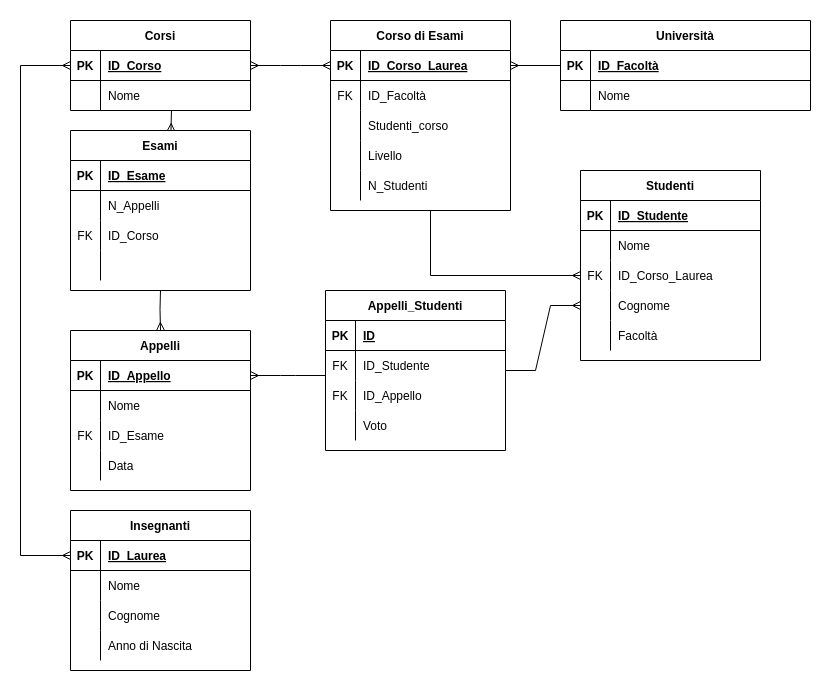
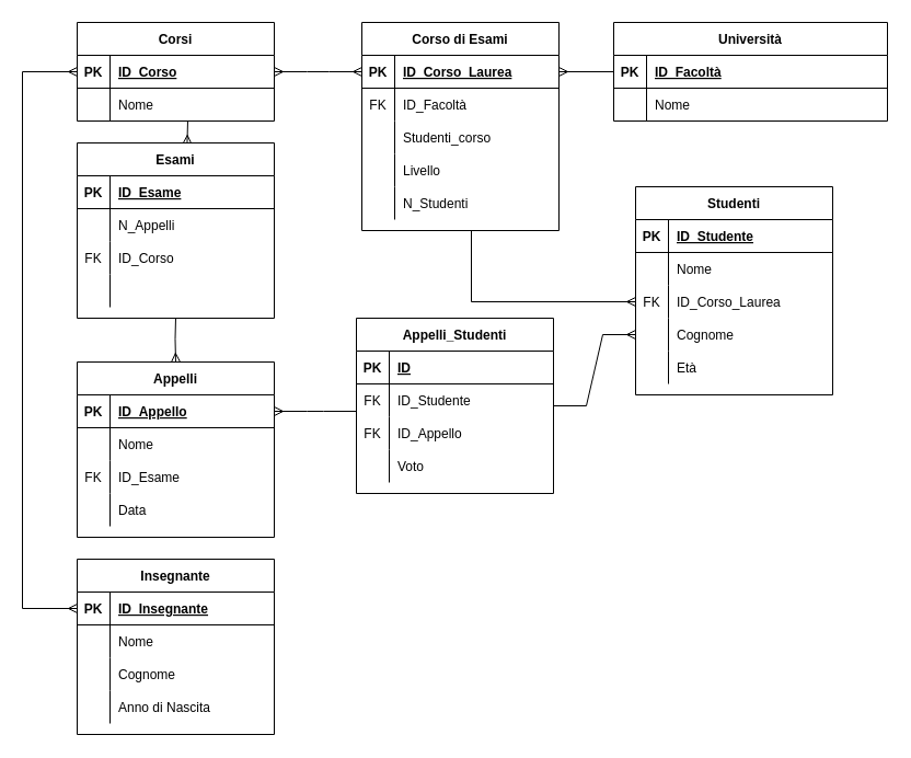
- <mxCell id="63" value="Facoltà" style="shape=partialRectangle;connectable=0;fillColor=none;top=0;left=0;bottom=0;right=0;align=left;spacingLeft=6;overflow=hidden;fontFamily=Helvetica;fontSize=12;fontColor=default;" vertex="1" parent="61"><mxGeometry x="30" width="150" height="30" as="geometry"><mxRectangle width="150" height="30" as="alternateBounds" /></mxGeometry></mxCell>
+ <mxCell id="63" value="Età" style="shape=partialRectangle;connectable=0;fillColor=none;top=0;left=0;bottom=0;right=0;align=left;spacingLeft=6;overflow=hidden;fontFamily=Helvetica;fontSize=12;fontColor=default;" vertex="1" parent="61"><mxGeometry x="30" width="150" height="30" as="geometry"><mxRectangle width="150" height="30" as="alternateBounds" /></mxGeometry></mxCell>
- <mxCell id="33" value="Insegnanti" style="shape=table;startSize=30;container=1;collapsible=1;childLayout=tableLayout;fixedRows=1;rowLines=0;fontStyle=1;align=center;resizeLast=1;" vertex="1" parent="1"><mxGeometry x="70" y="510" width="180" height="160" as="geometry" /></mxCell>
+ <mxCell id="33" value="Insegnante" style="shape=table;startSize=30;container=1;collapsible=1;childLayout=tableLayout;fixedRows=1;rowLines=0;fontStyle=1;align=center;resizeLast=1;" vertex="1" parent="1"><mxGeometry x="70" y="510" width="180" height="160" as="geometry" /></mxCell>
- <mxCell id="36" value="ID_Laurea" style="shape=partialRectangle;connectable=0;fillColor=none;top=0;left=0;bottom=0;right=0;align=left;spacingLeft=6;fontStyle=5;overflow=hidden;" vertex="1" parent="34"><mxGeometry x="30" width="150" height="30" as="geometry"><mxRectangle width="150" height="30" as="alternateBounds" /></mxGeometry></mxCell>
+ <mxCell id="36" value="ID_Insegnante" style="shape=partialRectangle;connectable=0;fillColor=none;top=0;left=0;bottom=0;right=0;align=left;spacingLeft=6;fontStyle=5;overflow=hidden;" vertex="1" parent="34"><mxGeometry x="30" width="150" height="30" as="geometry"><mxRectangle width="150" height="30" as="alternateBounds" /></mxGeometry></mxCell>
